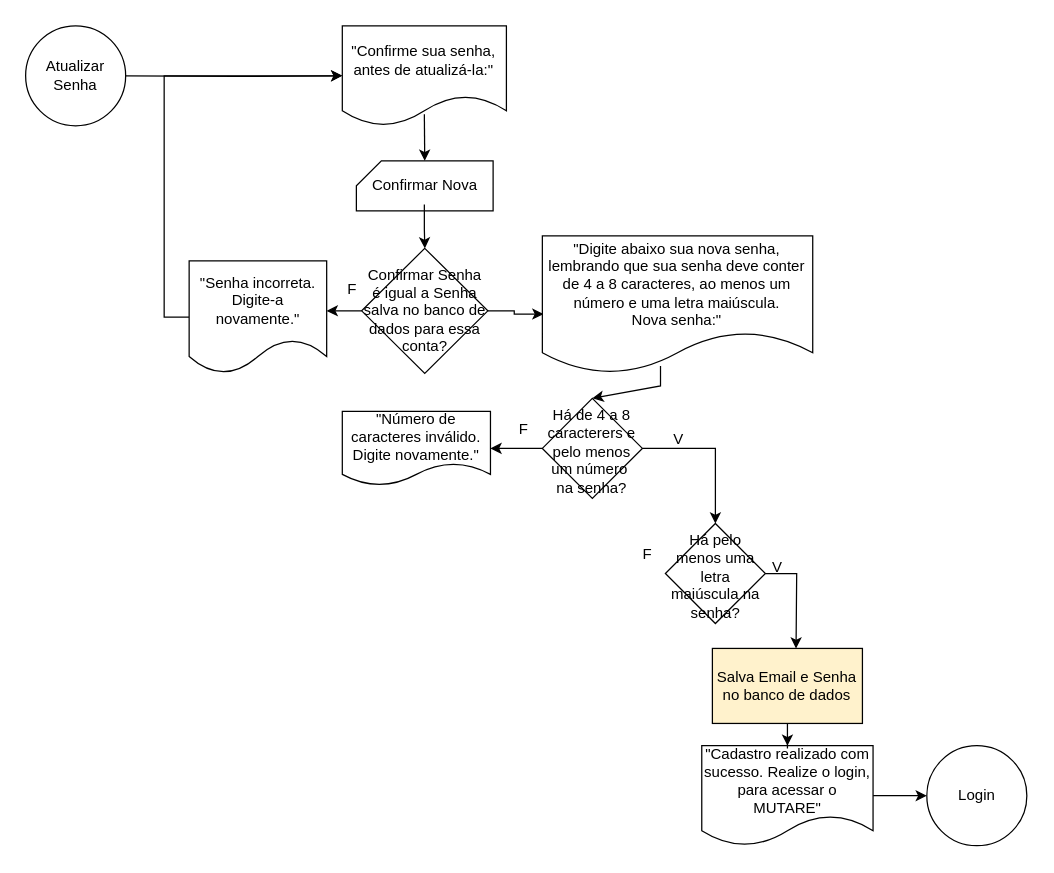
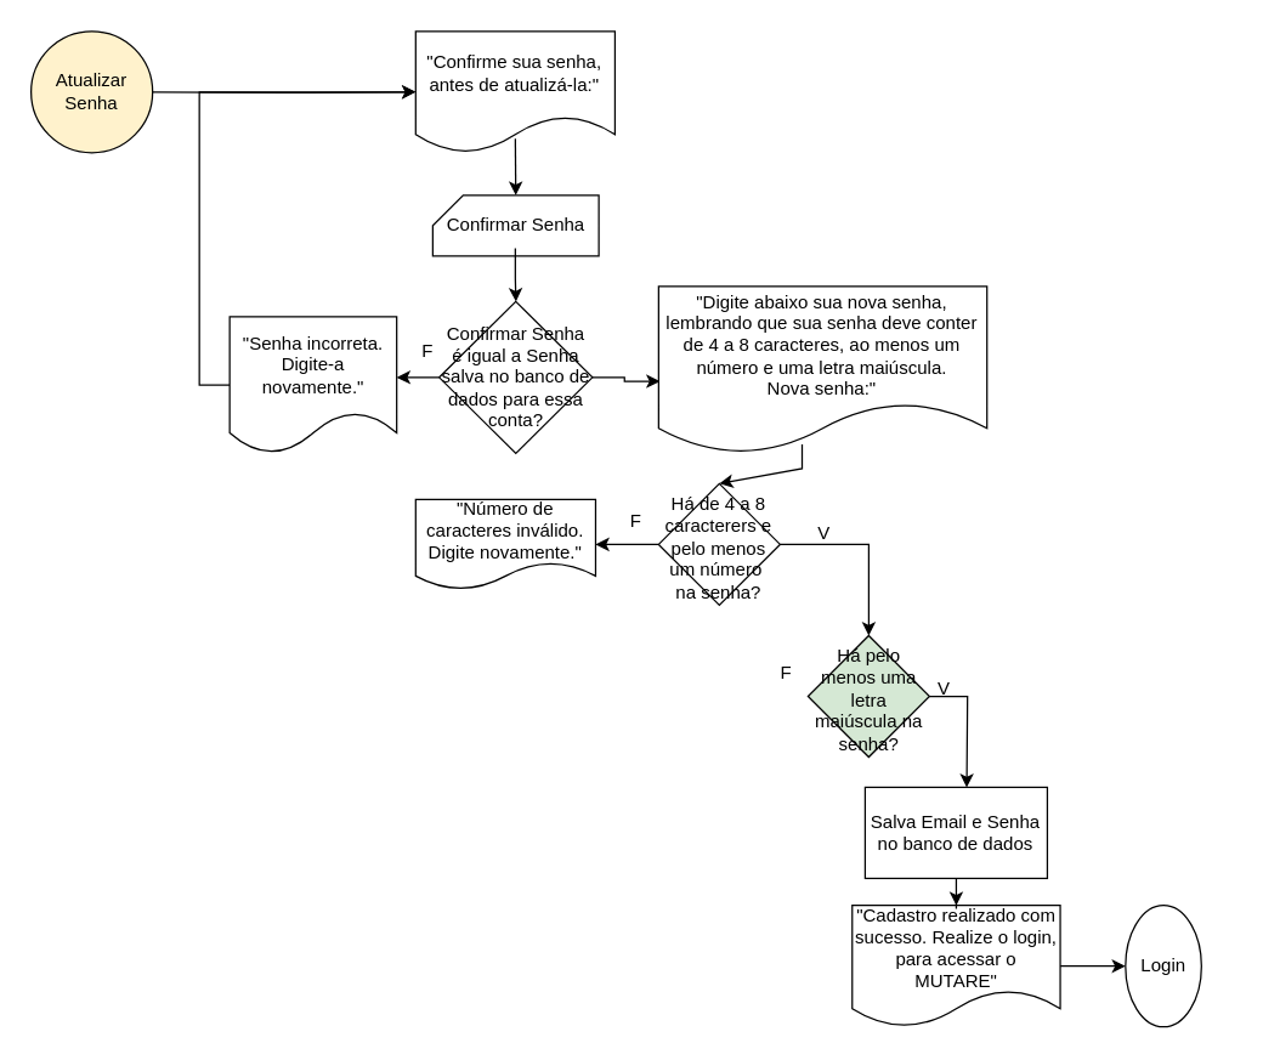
- <mxCell id="34" value="Atualizar Senha" style="ellipse;whiteSpace=wrap;html=1;" vertex="1" parent="1"><mxGeometry x="20" y="20" width="80" height="80" as="geometry" /></mxCell>
+ <mxCell id="34" value="Atualizar Senha" style="ellipse;whiteSpace=wrap;html=1;fillColor=#fff2cc;" vertex="1" parent="1"><mxGeometry x="20" y="20" width="80" height="80" as="geometry" /></mxCell>
- <mxCell id="8" value="&lt;font style=&quot;font-size: 12px;&quot;&gt;Confirmar Nova&lt;/font&gt;" style="text;html=1;align=center;verticalAlign=middle;resizable=0;points=[];autosize=1;strokeColor=none;fillColor=none;" parent="7" vertex="1"><mxGeometry x="-0.626" y="5" width="110" height="30" as="geometry" /></mxCell>
+ <mxCell id="8" value="&lt;font style=&quot;font-size: 12px;&quot;&gt;Confirmar Senha&lt;/font&gt;" style="text;html=1;align=center;verticalAlign=middle;resizable=0;points=[];autosize=1;strokeColor=none;fillColor=none;" parent="7" vertex="1"><mxGeometry x="-0.626" y="5" width="110" height="30" as="geometry" /></mxCell>
- <mxCell id="29" value="Há pelo menos uma letra maiúscula na senha?" style="rhombus;whiteSpace=wrap;html=1;verticalAlign=top;arcSize=12;" parent="1" vertex="1"><mxGeometry x="531.68" y="418.09" width="80" height="80" as="geometry" /></mxCell>
+ <mxCell id="29" value="Há pelo menos uma letra maiúscula na senha?" style="rhombus;whiteSpace=wrap;html=1;verticalAlign=top;arcSize=12;fillColor=#d5e8d4;" parent="1" vertex="1"><mxGeometry x="531.68" y="418.09" width="80" height="80" as="geometry" /></mxCell>
- <mxCell id="23" value="Salva Email e Senha no banco de dados" style="rounded=0;whiteSpace=wrap;html=1;fillColor=#fff2cc;" parent="1" vertex="1"><mxGeometry x="569.28" y="518" width="120" height="60" as="geometry" /></mxCell>
+ <mxCell id="23" value="Salva Email e Senha no banco de dados" style="rounded=0;whiteSpace=wrap;html=1;" parent="1" vertex="1"><mxGeometry x="569.28" y="518" width="120" height="60" as="geometry" /></mxCell>
- <mxCell id="19" value="Login" style="ellipse;whiteSpace=wrap;html=1;" parent="1" vertex="1"><mxGeometry x="740.78" y="595.81" width="80" height="80" as="geometry" /></mxCell>
+ <mxCell id="19" value="Login" style="ellipse;whiteSpace=wrap;html=1;" parent="1" vertex="1"><mxGeometry x="740.78" y="595.81" width="50" height="80" as="geometry" /></mxCell>
